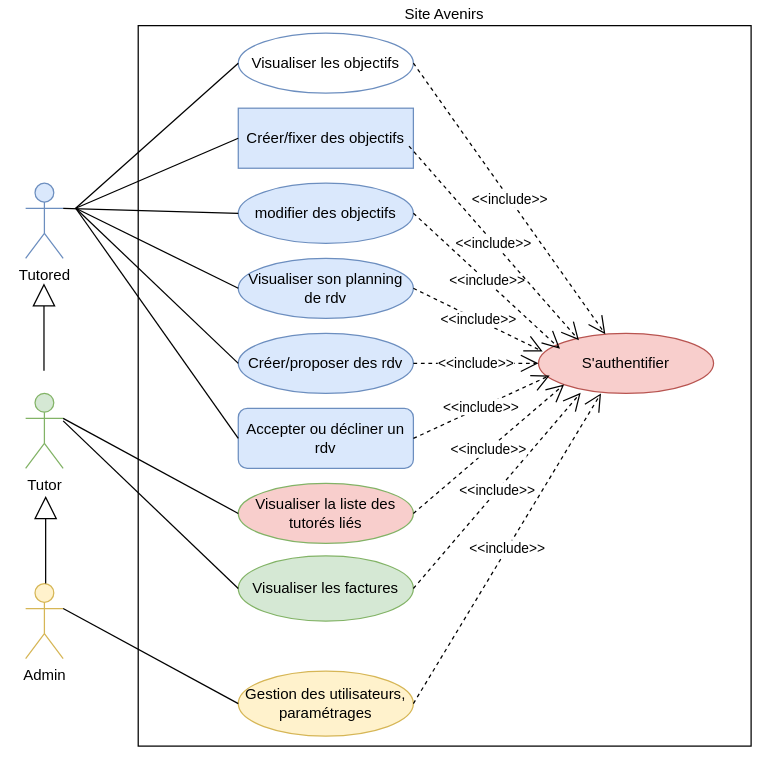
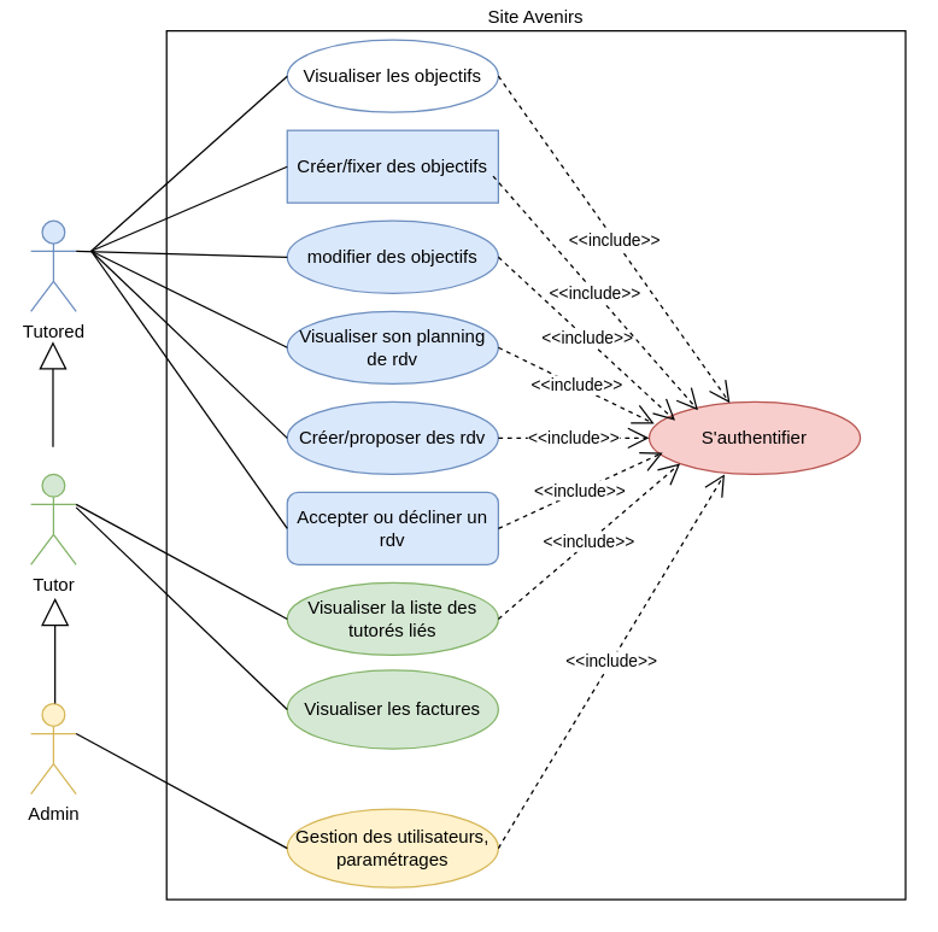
- <mxCell id="15" value="&amp;lt;&amp;lt;include&amp;gt;&amp;gt;" style="endArrow=open;endSize=12;dashed=1;html=1;rounded=0;exitX=1;exitY=0.5;exitDx=0;exitDy=0;entryX=0.241;entryY=0.991;entryDx=0;entryDy=0;entryPerimeter=0;" parent="1" source="13" target="6" edge="1"><mxGeometry width="160" relative="1" as="geometry"><mxPoint x="350" y="466" as="sourcePoint" /><mxPoint x="420" y="306" as="targetPoint" /></mxGeometry></mxCell>
- <mxCell id="11" value="Visualiser la liste des tutorés liés" style="ellipse;whiteSpace=wrap;html=1;fillColor=#f8cecc;strokeColor=#82b366;" parent="1" vertex="1"><mxGeometry x="190" y="386" width="140" height="48" as="geometry" /></mxCell>
+ <mxCell id="11" value="Visualiser la liste des tutorés liés" style="ellipse;whiteSpace=wrap;html=1;fillColor=#d5e8d4;strokeColor=#82b366;" parent="1" vertex="1"><mxGeometry x="190" y="386" width="140" height="48" as="geometry" /></mxCell>
